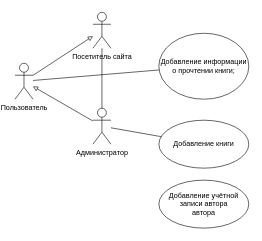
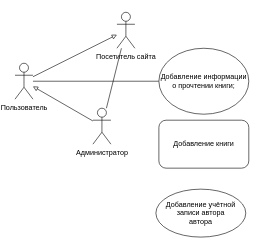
- <mxCell id="11" value="Посетитель сайта" style="shape=umlActor;verticalLabelPosition=bottom;verticalAlign=top;html=1;" parent="1" vertex="1"><mxGeometry x="150" y="20" width="30" height="60" as="geometry" /></mxCell>
+ <mxCell id="11" value="Посетитель сайта" style="shape=umlActor;verticalLabelPosition=bottom;verticalAlign=top;html=1;" parent="1" vertex="1"><mxGeometry x="190" y="20" width="30" height="60" as="geometry" /></mxCell>
- <mxCell id="5" value="&lt;div&gt;&lt;span style=&quot;font-size: 12px&quot;&gt;Добавление информации о прочтении книги;&lt;/span&gt;&lt;br&gt;&lt;/div&gt;" style="ellipse;whiteSpace=wrap;html=1;align=center;verticalAlign=middle;horizontal=1;" parent="1" vertex="1"><mxGeometry x="260" y="55" width="150" height="110" as="geometry" /></mxCell>
+ <mxCell id="5" value="&lt;div&gt;&lt;span style=&quot;font-size: 12px&quot;&gt;Добавление информации о прочтении книги;&lt;/span&gt;&lt;br&gt;&lt;/div&gt;" style="ellipse;whiteSpace=wrap;html=1;align=center;verticalAlign=middle;horizontal=1;" parent="1" vertex="1"><mxGeometry x="260" y="80" width="150" height="110" as="geometry" /></mxCell>
- <mxCell id="8" value="" style="endArrow=none;html=1;rounded=0;endFill=0;" parent="1" source="4" target="7" edge="1"><mxGeometry width="50" height="50" relative="1" as="geometry"><mxPoint x="240" y="130" as="sourcePoint" /><mxPoint x="200" y="90" as="targetPoint" /></mxGeometry></mxCell>
- <mxCell id="7" value="&lt;div&gt;&lt;span style=&quot;font-size: 12px&quot;&gt;Добавление книги&lt;/span&gt;&lt;br&gt;&lt;/div&gt;" style="ellipse;whiteSpace=wrap;html=1;align=center;verticalAlign=middle;horizontal=1;" parent="1" vertex="1"><mxGeometry x="260" y="200" width="150" height="80" as="geometry" /></mxCell>
+ <mxCell id="7" value="&lt;div&gt;&lt;span style=&quot;font-size: 12px&quot;&gt;Добавление книги&lt;/span&gt;&lt;br&gt;&lt;/div&gt;" style="whiteSpace=wrap;html=1;align=center;verticalAlign=middle;horizontal=1;rounded=1;" parent="1" vertex="1"><mxGeometry x="260" y="200" width="150" height="80" as="geometry" /></mxCell>
- <mxCell id="9" value="&lt;span style=&quot;font-size: 12px&quot;&gt;Добавление учётной записи автора&lt;/span&gt;&lt;div&gt;&lt;span style=&quot;font-size: 12px&quot;&gt;автора&lt;/span&gt;&lt;br&gt;&lt;/div&gt;" style="ellipse;whiteSpace=wrap;html=1;align=center;verticalAlign=middle;horizontal=1;" parent="1" vertex="1"><mxGeometry x="260" y="300" width="150" height="80" as="geometry" /></mxCell>
+ <mxCell id="9" value="&lt;span style=&quot;font-size: 12px&quot;&gt;Добавление учётной записи автора&lt;/span&gt;&lt;div&gt;&lt;span style=&quot;font-size: 12px&quot;&gt;автора&lt;/span&gt;&lt;br&gt;&lt;/div&gt;" style="ellipse;whiteSpace=wrap;html=1;align=center;verticalAlign=middle;horizontal=1;" parent="1" vertex="1"><mxGeometry x="255" y="315" width="150" height="80" as="geometry" /></mxCell>
